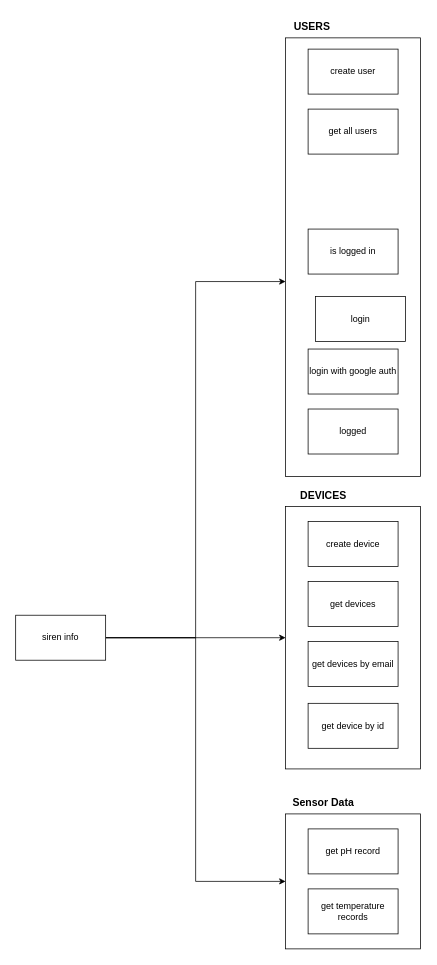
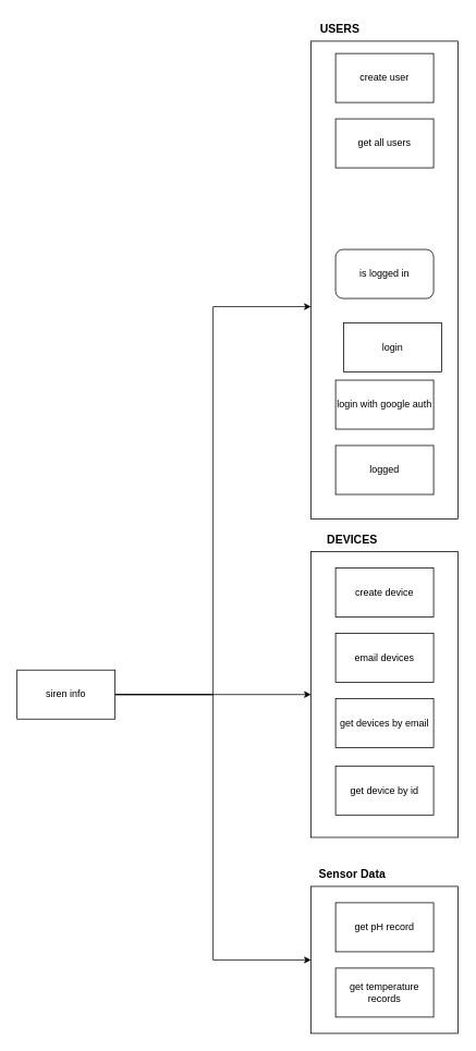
- <mxCell id="4" value="is logged in" style="rounded=0;whiteSpace=wrap;html=1;" parent="1" vertex="1"><mxGeometry x="410" y="305" width="120" height="60" as="geometry" /></mxCell>
+ <mxCell id="4" value="is logged in" style="whiteSpace=wrap;html=1;rounded=1;" parent="1" vertex="1"><mxGeometry x="410" y="305" width="120" height="60" as="geometry" /></mxCell>
- <mxCell id="17" value="get devices" style="rounded=0;whiteSpace=wrap;html=1;" parent="1" vertex="1"><mxGeometry x="410" y="775" width="120" height="60" as="geometry" /></mxCell>
+ <mxCell id="17" value="email devices" style="rounded=0;whiteSpace=wrap;html=1;" parent="1" vertex="1"><mxGeometry x="410" y="775" width="120" height="60" as="geometry" /></mxCell>
